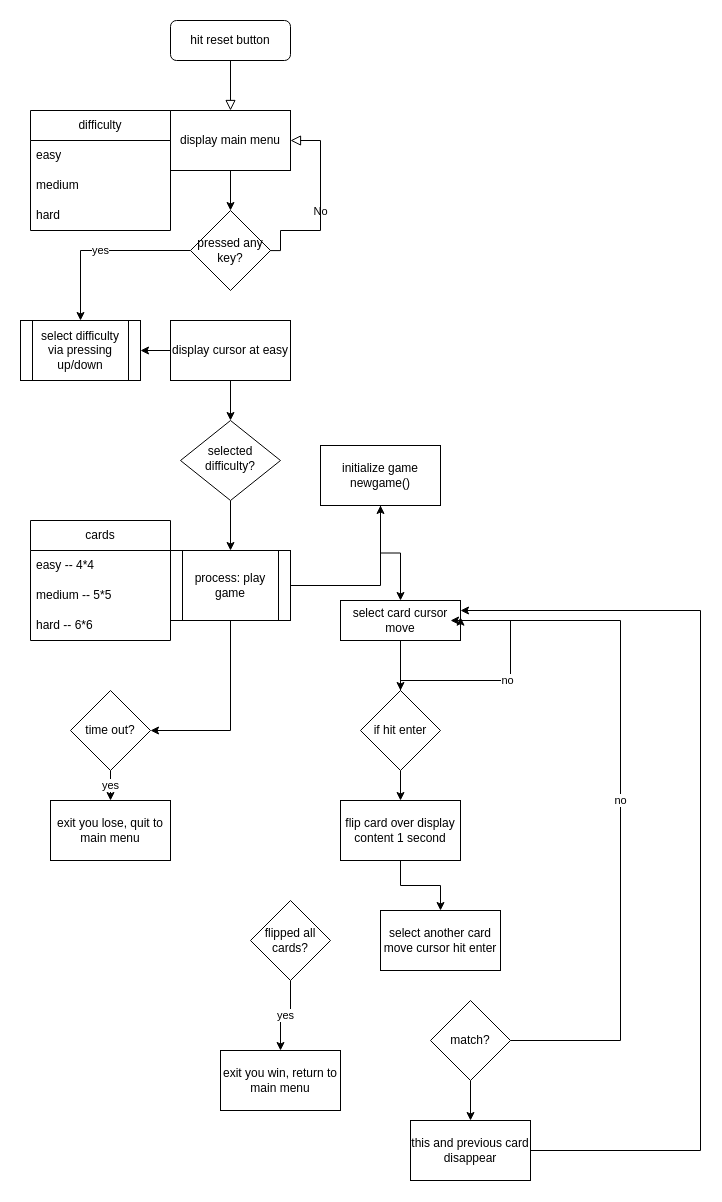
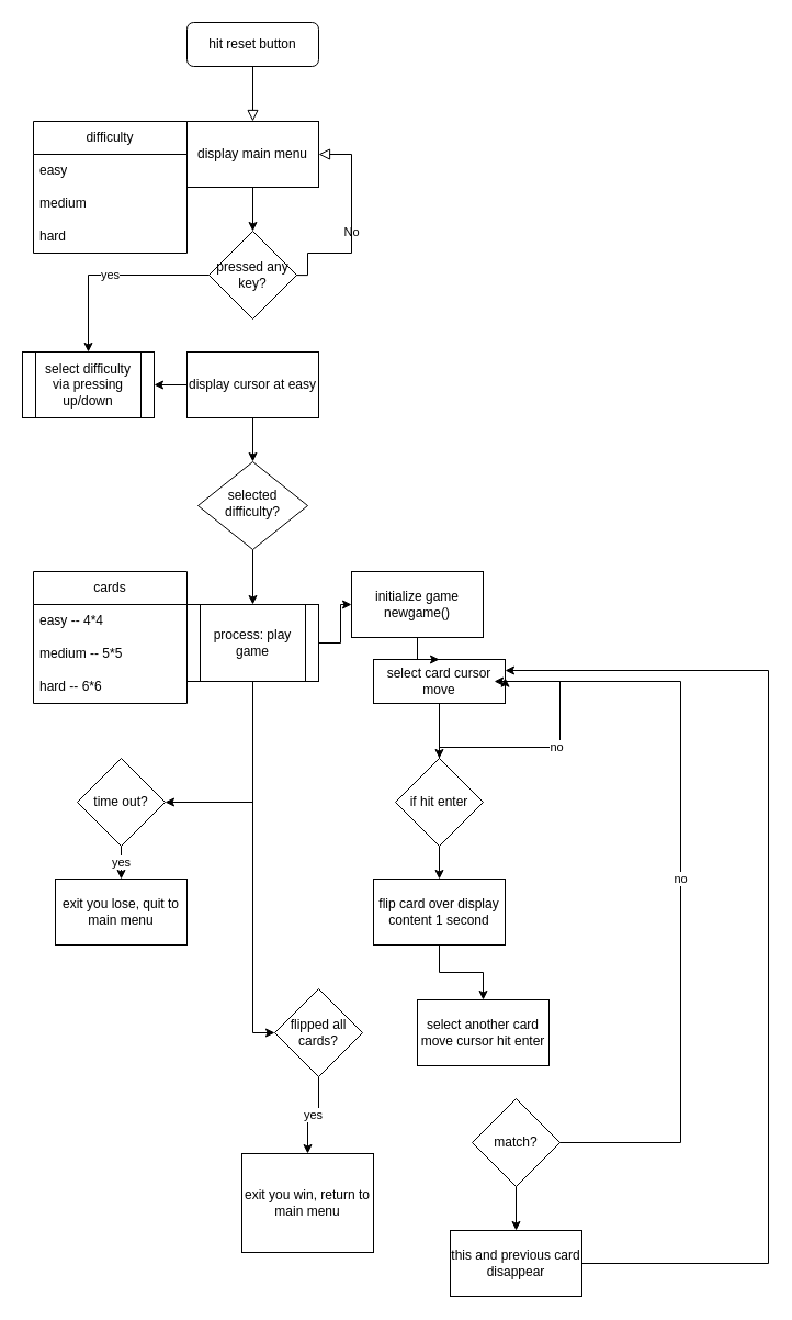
- <mxCell id="41" value="initialize game newgame()" style="rounded=0;whiteSpace=wrap;html=1;" vertex="1" parent="1"><mxGeometry x="320" y="445" width="120" height="60" as="geometry" /></mxCell>
+ <mxCell id="41" value="initialize game newgame()" style="rounded=0;whiteSpace=wrap;html=1;" vertex="1" parent="1"><mxGeometry x="320" y="520" width="120" height="60" as="geometry" /></mxCell>
+ <mxCell id="16" style="edgeStyle=orthogonalEdgeStyle;rounded=0;orthogonalLoop=1;jettySize=auto;html=1;entryX=0;entryY=0.5;entryDx=0;entryDy=0;" edge="1" parent="1" source="18" target="31"><mxGeometry relative="1" as="geometry" /></mxCell>
- <mxCell id="32" value="exit you win, return to main menu" style="whiteSpace=wrap;html=1;" vertex="1" parent="1"><mxGeometry x="220" y="1050" width="120" height="60" as="geometry" /></mxCell>
+ <mxCell id="32" value="exit you win, return to main menu" style="whiteSpace=wrap;html=1;" vertex="1" parent="1"><mxGeometry x="220" y="1050" width="120" height="90" as="geometry" /></mxCell>
